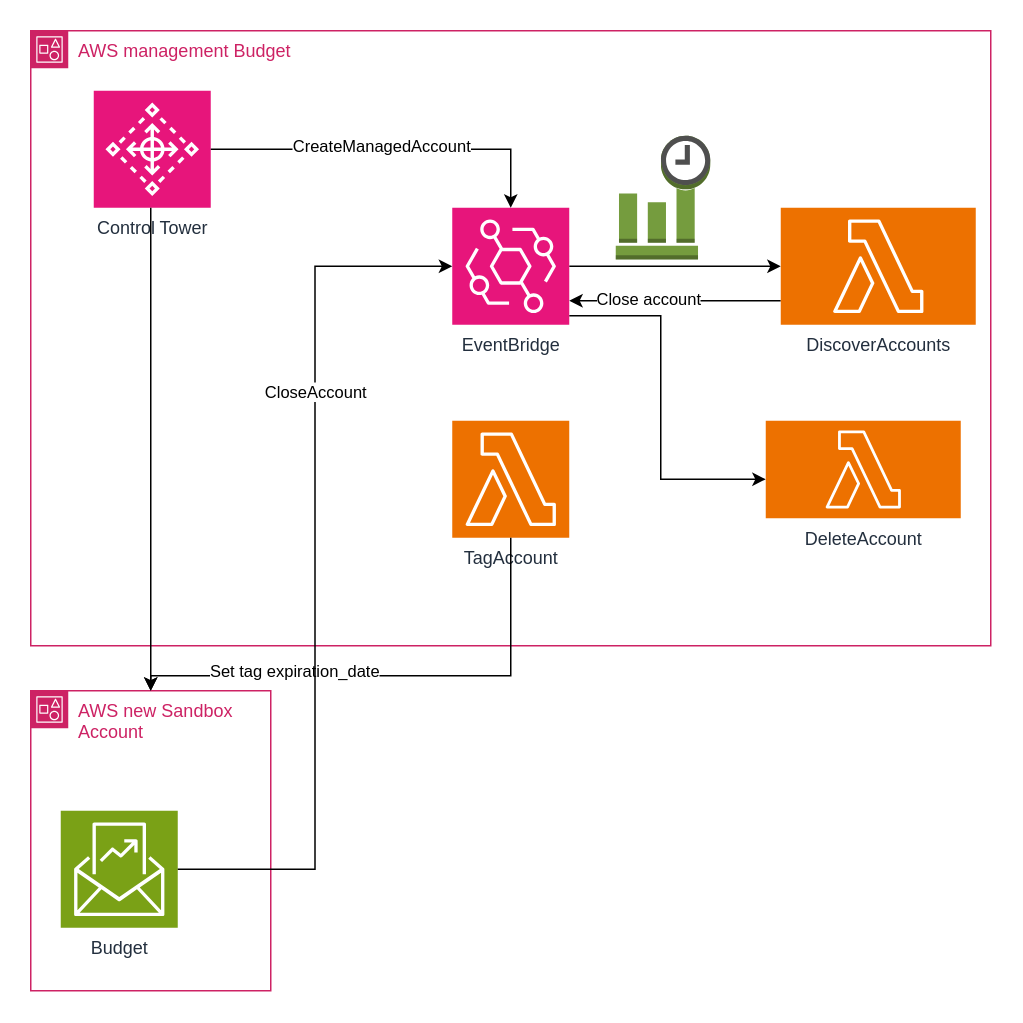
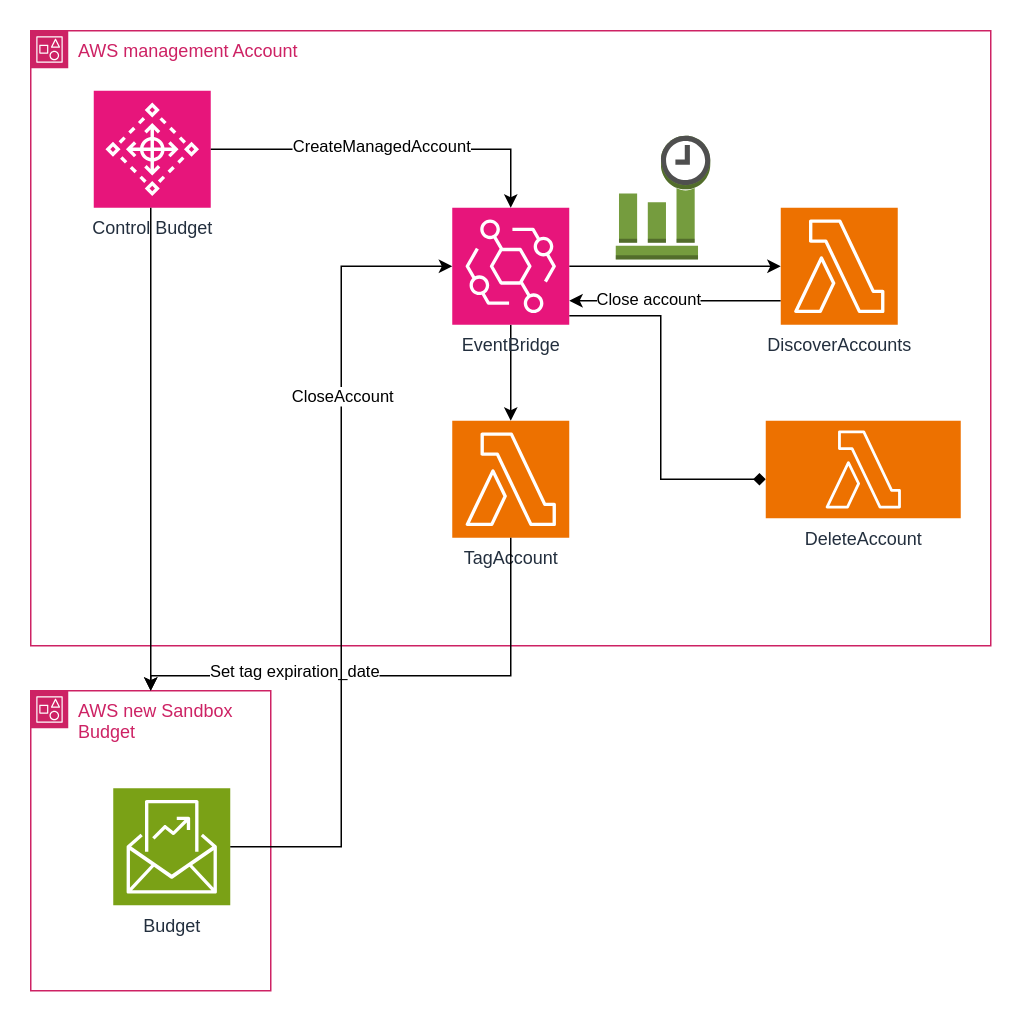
- <mxCell id="2" value="AWS management Budget" style="points=[[0,0],[0.25,0],[0.5,0],[0.75,0],[1,0],[1,0.25],[1,0.5],[1,0.75],[1,1],[0.75,1],[0.5,1],[0.25,1],[0,1],[0,0.75],[0,0.5],[0,0.25]];outlineConnect=0;gradientColor=none;html=1;whiteSpace=wrap;fontSize=12;fontStyle=0;container=1;pointerEvents=0;collapsible=0;recursiveResize=0;shape=mxgraph.aws4.group;grIcon=mxgraph.aws4.group_account;strokeColor=#CD2264;fillColor=none;verticalAlign=top;align=left;spacingLeft=30;fontColor=#CD2264;dashed=0;" vertex="1" parent="1"><mxGeometry x="20" y="20" width="640" height="410" as="geometry" /></mxCell>
+ <mxCell id="2" value="AWS management Account" style="points=[[0,0],[0.25,0],[0.5,0],[0.75,0],[1,0],[1,0.25],[1,0.5],[1,0.75],[1,1],[0.75,1],[0.5,1],[0.25,1],[0,1],[0,0.75],[0,0.5],[0,0.25]];outlineConnect=0;gradientColor=none;html=1;whiteSpace=wrap;fontSize=12;fontStyle=0;container=1;pointerEvents=0;collapsible=0;recursiveResize=0;shape=mxgraph.aws4.group;grIcon=mxgraph.aws4.group_account;strokeColor=#CD2264;fillColor=none;verticalAlign=top;align=left;spacingLeft=30;fontColor=#CD2264;dashed=0;" vertex="1" parent="1"><mxGeometry x="20" y="20" width="640" height="410" as="geometry" /></mxCell>
- <mxCell id="3" value="Control Tower" style="sketch=0;points=[[0,0,0],[0.25,0,0],[0.5,0,0],[0.75,0,0],[1,0,0],[0,1,0],[0.25,1,0],[0.5,1,0],[0.75,1,0],[1,1,0],[0,0.25,0],[0,0.5,0],[0,0.75,0],[1,0.25,0],[1,0.5,0],[1,0.75,0]];points=[[0,0,0],[0.25,0,0],[0.5,0,0],[0.75,0,0],[1,0,0],[0,1,0],[0.25,1,0],[0.5,1,0],[0.75,1,0],[1,1,0],[0,0.25,0],[0,0.5,0],[0,0.75,0],[1,0.25,0],[1,0.5,0],[1,0.75,0]];outlineConnect=0;fontColor=#232F3E;fillColor=#E7157B;strokeColor=#ffffff;dashed=0;verticalLabelPosition=bottom;verticalAlign=top;align=center;html=1;fontSize=12;fontStyle=0;aspect=fixed;shape=mxgraph.aws4.resourceIcon;resIcon=mxgraph.aws4.control_tower;" vertex="1" parent="2"><mxGeometry x="42" y="40" width="78" height="78" as="geometry" /></mxCell>
+ <mxCell id="3" value="Control Budget" style="sketch=0;points=[[0,0,0],[0.25,0,0],[0.5,0,0],[0.75,0,0],[1,0,0],[0,1,0],[0.25,1,0],[0.5,1,0],[0.75,1,0],[1,1,0],[0,0.25,0],[0,0.5,0],[0,0.75,0],[1,0.25,0],[1,0.5,0],[1,0.75,0]];points=[[0,0,0],[0.25,0,0],[0.5,0,0],[0.75,0,0],[1,0,0],[0,1,0],[0.25,1,0],[0.5,1,0],[0.75,1,0],[1,1,0],[0,0.25,0],[0,0.5,0],[0,0.75,0],[1,0.25,0],[1,0.5,0],[1,0.75,0]];outlineConnect=0;fontColor=#232F3E;fillColor=#E7157B;strokeColor=#ffffff;dashed=0;verticalLabelPosition=bottom;verticalAlign=top;align=center;html=1;fontSize=12;fontStyle=0;aspect=fixed;shape=mxgraph.aws4.resourceIcon;resIcon=mxgraph.aws4.control_tower;" vertex="1" parent="2"><mxGeometry x="42" y="40" width="78" height="78" as="geometry" /></mxCell>
- <mxCell id="10" value="DiscoverAccounts" style="sketch=0;points=[[0,0,0],[0.25,0,0],[0.5,0,0],[0.75,0,0],[1,0,0],[0,1,0],[0.25,1,0],[0.5,1,0],[0.75,1,0],[1,1,0],[0,0.25,0],[0,0.5,0],[0,0.75,0],[1,0.25,0],[1,0.5,0],[1,0.75,0]];outlineConnect=0;fontColor=#232F3E;fillColor=#ED7100;strokeColor=#ffffff;dashed=0;verticalLabelPosition=bottom;verticalAlign=top;align=center;html=1;fontSize=12;fontStyle=0;aspect=fixed;shape=mxgraph.aws4.resourceIcon;resIcon=mxgraph.aws4.lambda;" vertex="1" parent="2"><mxGeometry x="500" y="118" width="130" height="78" as="geometry" /></mxCell>
+ <mxCell id="10" value="DiscoverAccounts" style="sketch=0;points=[[0,0,0],[0.25,0,0],[0.5,0,0],[0.75,0,0],[1,0,0],[0,1,0],[0.25,1,0],[0.5,1,0],[0.75,1,0],[1,1,0],[0,0.25,0],[0,0.5,0],[0,0.75,0],[1,0.25,0],[1,0.5,0],[1,0.75,0]];outlineConnect=0;fontColor=#232F3E;fillColor=#ED7100;strokeColor=#ffffff;dashed=0;verticalLabelPosition=bottom;verticalAlign=top;align=center;html=1;fontSize=12;fontStyle=0;aspect=fixed;shape=mxgraph.aws4.resourceIcon;resIcon=mxgraph.aws4.lambda;" vertex="1" parent="2"><mxGeometry x="500" y="118" width="78" height="78" as="geometry" /></mxCell>
+ <mxCell id="4" style="edgeStyle=orthogonalEdgeStyle;rounded=0;orthogonalLoop=1;jettySize=auto;html=1;" edge="1" parent="2" source="7" target="13"><mxGeometry relative="1" as="geometry" /></mxCell>
- <mxCell id="6" style="edgeStyle=orthogonalEdgeStyle;rounded=0;orthogonalLoop=1;jettySize=auto;html=1;" edge="1" parent="2" source="7" target="15"><mxGeometry relative="1" as="geometry"><Array as="points"><mxPoint x="420" y="190" /><mxPoint x="420" y="299" /></Array></mxGeometry></mxCell>
+ <mxCell id="6" style="edgeStyle=orthogonalEdgeStyle;rounded=0;orthogonalLoop=1;jettySize=auto;html=1;endArrow=diamond;" edge="1" parent="2" source="7" target="15"><mxGeometry relative="1" as="geometry"><Array as="points"><mxPoint x="420" y="190" /><mxPoint x="420" y="299" /></Array></mxGeometry></mxCell>
- <mxCell id="16" value="AWS new Sandbox Account" style="points=[[0,0],[0.25,0],[0.5,0],[0.75,0],[1,0],[1,0.25],[1,0.5],[1,0.75],[1,1],[0.75,1],[0.5,1],[0.25,1],[0,1],[0,0.75],[0,0.5],[0,0.25]];outlineConnect=0;gradientColor=none;html=1;whiteSpace=wrap;fontSize=12;fontStyle=0;container=1;pointerEvents=0;collapsible=0;recursiveResize=0;shape=mxgraph.aws4.group;grIcon=mxgraph.aws4.group_account;strokeColor=#CD2264;fillColor=none;verticalAlign=top;align=left;spacingLeft=30;fontColor=#CD2264;dashed=0;" vertex="1" parent="1"><mxGeometry x="20" y="460" width="160" height="200" as="geometry" /></mxCell>
+ <mxCell id="16" value="AWS new Sandbox Budget" style="points=[[0,0],[0.25,0],[0.5,0],[0.75,0],[1,0],[1,0.25],[1,0.5],[1,0.75],[1,1],[0.75,1],[0.5,1],[0.25,1],[0,1],[0,0.75],[0,0.5],[0,0.25]];outlineConnect=0;gradientColor=none;html=1;whiteSpace=wrap;fontSize=12;fontStyle=0;container=1;pointerEvents=0;collapsible=0;recursiveResize=0;shape=mxgraph.aws4.group;grIcon=mxgraph.aws4.group_account;strokeColor=#CD2264;fillColor=none;verticalAlign=top;align=left;spacingLeft=30;fontColor=#CD2264;dashed=0;" vertex="1" parent="1"><mxGeometry x="20" y="460" width="160" height="200" as="geometry" /></mxCell>
- <mxCell id="17" value="Budget" style="sketch=0;points=[[0,0,0],[0.25,0,0],[0.5,0,0],[0.75,0,0],[1,0,0],[0,1,0],[0.25,1,0],[0.5,1,0],[0.75,1,0],[1,1,0],[0,0.25,0],[0,0.5,0],[0,0.75,0],[1,0.25,0],[1,0.5,0],[1,0.75,0]];outlineConnect=0;fontColor=#232F3E;fillColor=#7AA116;strokeColor=#ffffff;dashed=0;verticalLabelPosition=bottom;verticalAlign=top;align=center;html=1;fontSize=12;fontStyle=0;aspect=fixed;shape=mxgraph.aws4.resourceIcon;resIcon=mxgraph.aws4.budgets_2;" vertex="1" parent="16"><mxGeometry x="20" y="80" width="78" height="78" as="geometry" /></mxCell>
+ <mxCell id="17" value="Budget" style="sketch=0;points=[[0,0,0],[0.25,0,0],[0.5,0,0],[0.75,0,0],[1,0,0],[0,1,0],[0.25,1,0],[0.5,1,0],[0.75,1,0],[1,1,0],[0,0.25,0],[0,0.5,0],[0,0.75,0],[1,0.25,0],[1,0.5,0],[1,0.75,0]];outlineConnect=0;fontColor=#232F3E;fillColor=#7AA116;strokeColor=#ffffff;dashed=0;verticalLabelPosition=bottom;verticalAlign=top;align=center;html=1;fontSize=12;fontStyle=0;aspect=fixed;shape=mxgraph.aws4.resourceIcon;resIcon=mxgraph.aws4.budgets_2;" vertex="1" parent="16"><mxGeometry x="55" y="65" width="78" height="78" as="geometry" /></mxCell>
